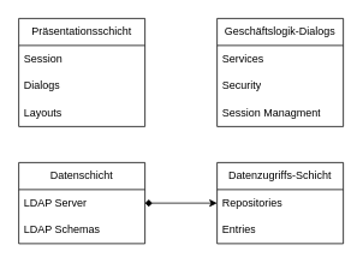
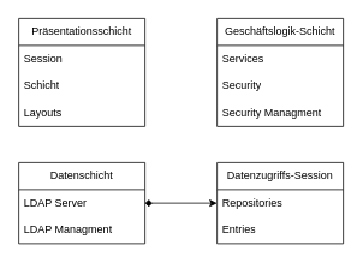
- <mxCell id="6" value="Geschäftslogik-Dialogs" style="swimlane;fontStyle=0;childLayout=stackLayout;horizontal=1;startSize=30;horizontalStack=0;resizeParent=1;resizeParentMax=0;resizeLast=0;collapsible=1;marginBottom=0;whiteSpace=wrap;html=1;" vertex="1" parent="1"><mxGeometry x="240" y="20" width="140" height="120" as="geometry" /></mxCell>
+ <mxCell id="6" value="Geschäftslogik-Schicht" style="swimlane;fontStyle=0;childLayout=stackLayout;horizontal=1;startSize=30;horizontalStack=0;resizeParent=1;resizeParentMax=0;resizeLast=0;collapsible=1;marginBottom=0;whiteSpace=wrap;html=1;" vertex="1" parent="1"><mxGeometry x="240" y="20" width="140" height="120" as="geometry" /></mxCell>
- <mxCell id="4" value="Dialogs" style="text;strokeColor=none;fillColor=none;align=left;verticalAlign=middle;spacingLeft=4;spacingRight=4;overflow=hidden;points=[[0,0.5],[1,0.5]];portConstraint=eastwest;rotatable=0;whiteSpace=wrap;html=1;" vertex="1" parent="2"><mxGeometry y="60" width="140" height="30" as="geometry" /></mxCell>
+ <mxCell id="4" value="Schicht" style="text;strokeColor=none;fillColor=none;align=left;verticalAlign=middle;spacingLeft=4;spacingRight=4;overflow=hidden;points=[[0,0.5],[1,0.5]];portConstraint=eastwest;rotatable=0;whiteSpace=wrap;html=1;" vertex="1" parent="2"><mxGeometry y="60" width="140" height="30" as="geometry" /></mxCell>
- <mxCell id="9" value="&lt;div&gt;Session Managment&lt;/div&gt;" style="text;strokeColor=none;fillColor=none;align=left;verticalAlign=middle;spacingLeft=4;spacingRight=4;overflow=hidden;points=[[0,0.5],[1,0.5]];portConstraint=eastwest;rotatable=0;whiteSpace=wrap;html=1;" vertex="1" parent="6"><mxGeometry y="90" width="140" height="30" as="geometry" /></mxCell>
+ <mxCell id="9" value="&lt;div&gt;Security Managment&lt;/div&gt;" style="text;strokeColor=none;fillColor=none;align=left;verticalAlign=middle;spacingLeft=4;spacingRight=4;overflow=hidden;points=[[0,0.5],[1,0.5]];portConstraint=eastwest;rotatable=0;whiteSpace=wrap;html=1;" vertex="1" parent="6"><mxGeometry y="90" width="140" height="30" as="geometry" /></mxCell>
- <mxCell id="10" value="&lt;div&gt;Datenzugriffs-Schicht&lt;/div&gt;" style="swimlane;fontStyle=0;childLayout=stackLayout;horizontal=1;startSize=30;horizontalStack=0;resizeParent=1;resizeParentMax=0;resizeLast=0;collapsible=1;marginBottom=0;whiteSpace=wrap;html=1;" vertex="1" parent="1"><mxGeometry x="240" y="180" width="140" height="90" as="geometry" /></mxCell>
+ <mxCell id="10" value="&lt;div&gt;Datenzugriffs-Session&lt;/div&gt;" style="swimlane;fontStyle=0;childLayout=stackLayout;horizontal=1;startSize=30;horizontalStack=0;resizeParent=1;resizeParentMax=0;resizeLast=0;collapsible=1;marginBottom=0;whiteSpace=wrap;html=1;" vertex="1" parent="1"><mxGeometry x="240" y="180" width="140" height="90" as="geometry" /></mxCell>
- <mxCell id="15" value="LDAP Schemas" style="text;strokeColor=none;fillColor=none;align=left;verticalAlign=middle;spacingLeft=4;spacingRight=4;overflow=hidden;points=[[0,0.5],[1,0.5]];portConstraint=eastwest;rotatable=0;whiteSpace=wrap;html=1;" vertex="1" parent="13"><mxGeometry y="60" width="140" height="30" as="geometry" /></mxCell>
+ <mxCell id="15" value="LDAP Managment" style="text;strokeColor=none;fillColor=none;align=left;verticalAlign=middle;spacingLeft=4;spacingRight=4;overflow=hidden;points=[[0,0.5],[1,0.5]];portConstraint=eastwest;rotatable=0;whiteSpace=wrap;html=1;" vertex="1" parent="13"><mxGeometry y="60" width="140" height="30" as="geometry" /></mxCell>
